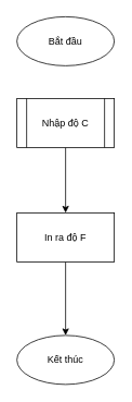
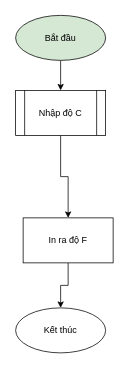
- <mxCell id="3" value="Bắt đầu" style="ellipse;whiteSpace=wrap;html=1;" vertex="1" parent="1"><mxGeometry x="20" y="20" width="120" height="60" as="geometry" /></mxCell>
+ <mxCell id="3" value="Bắt đầu" style="ellipse;whiteSpace=wrap;html=1;fillColor=#d5e8d4;" vertex="1" parent="1"><mxGeometry x="20" y="20" width="120" height="60" as="geometry" /></mxCell>
+ <mxCell id="2" value="" style="edgeStyle=orthogonalEdgeStyle;rounded=0;orthogonalLoop=1;jettySize=auto;html=1;" edge="1" parent="1" source="3" target="5"><mxGeometry relative="1" as="geometry" /></mxCell>
- <mxCell id="7" value="In ra độ F" style="whiteSpace=wrap;html=1;" vertex="1" parent="1"><mxGeometry x="20" y="260" width="120" height="60" as="geometry" /></mxCell>
+ <mxCell id="7" value="In ra độ F" style="whiteSpace=wrap;html=1;" vertex="1" parent="1"><mxGeometry x="30" y="290" width="120" height="60" as="geometry" /></mxCell>
